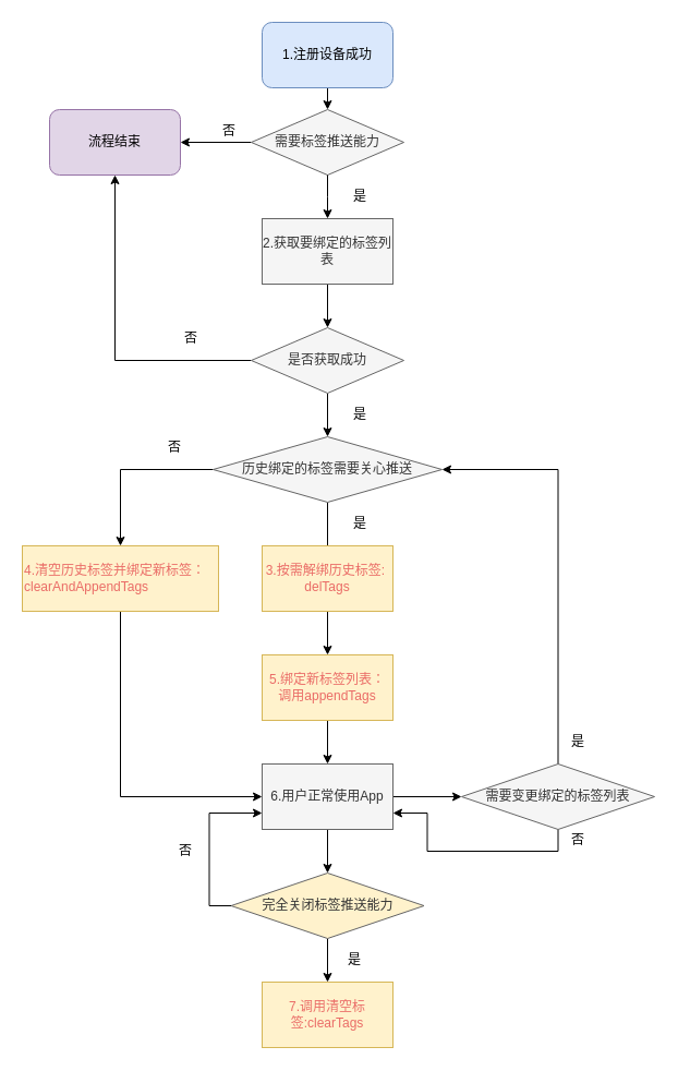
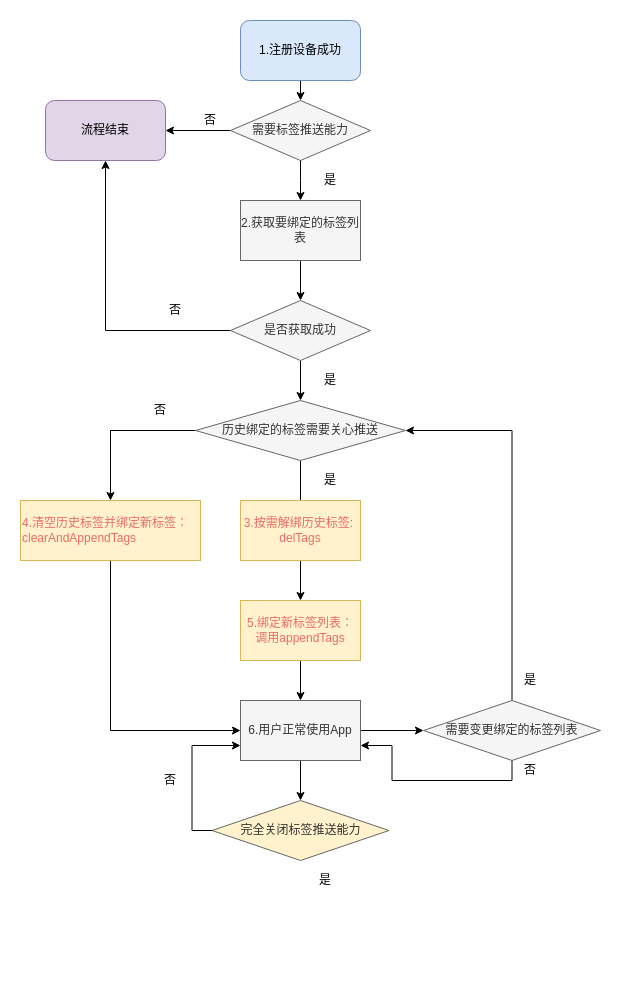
- <mxCell id="36" style="edgeStyle=orthogonalEdgeStyle;rounded=0;orthogonalLoop=1;jettySize=auto;html=1;exitX=0.5;exitY=1;exitDx=0;exitDy=0;entryX=0.5;entryY=0;entryDx=0;entryDy=0;" edge="1" parent="1" source="38" target="39"><mxGeometry relative="1" as="geometry" /></mxCell>
- <mxCell id="39" value="&lt;font face=&quot;helvetica&quot;&gt;&lt;font color=&quot;#ea6b66&quot;&gt;7.调用清空标签:clearTags&lt;/font&gt;&lt;br&gt;&lt;/font&gt;" style="rounded=0;whiteSpace=wrap;html=1;fillColor=#fff2cc;strokeColor=#d6b656;" vertex="1" parent="1"><mxGeometry x="240" y="900" width="120" height="60" as="geometry" /></mxCell>
